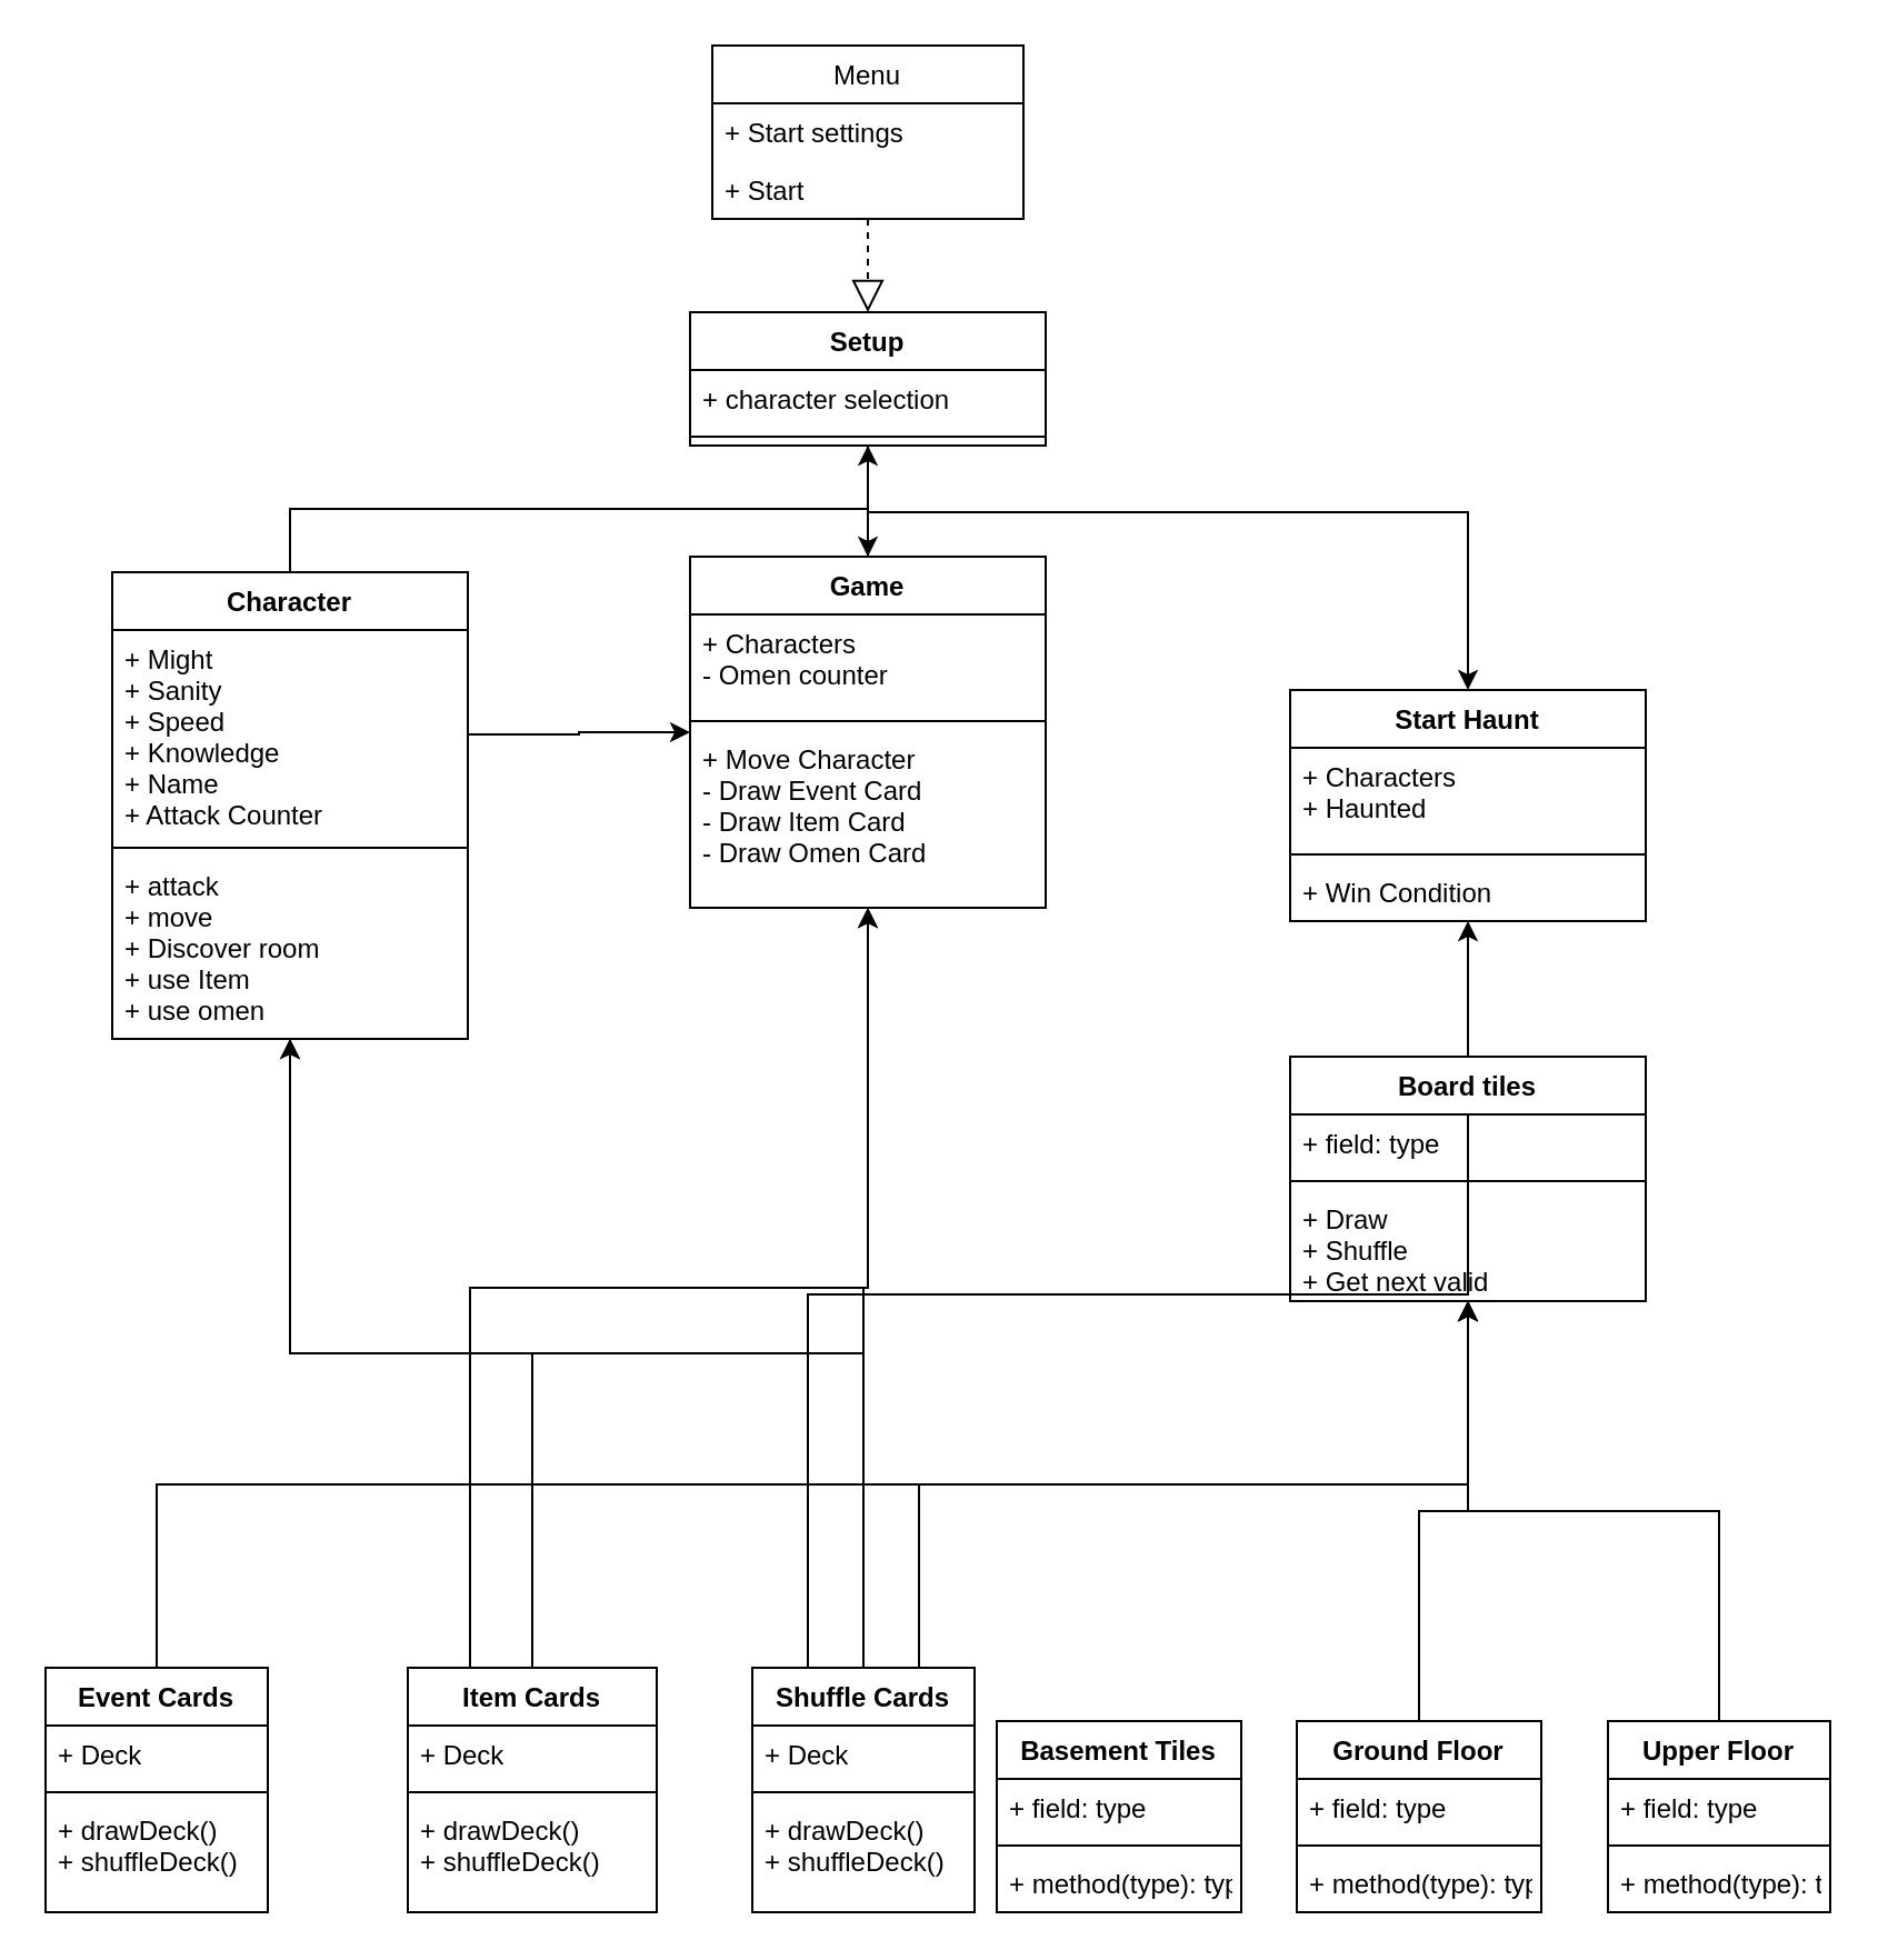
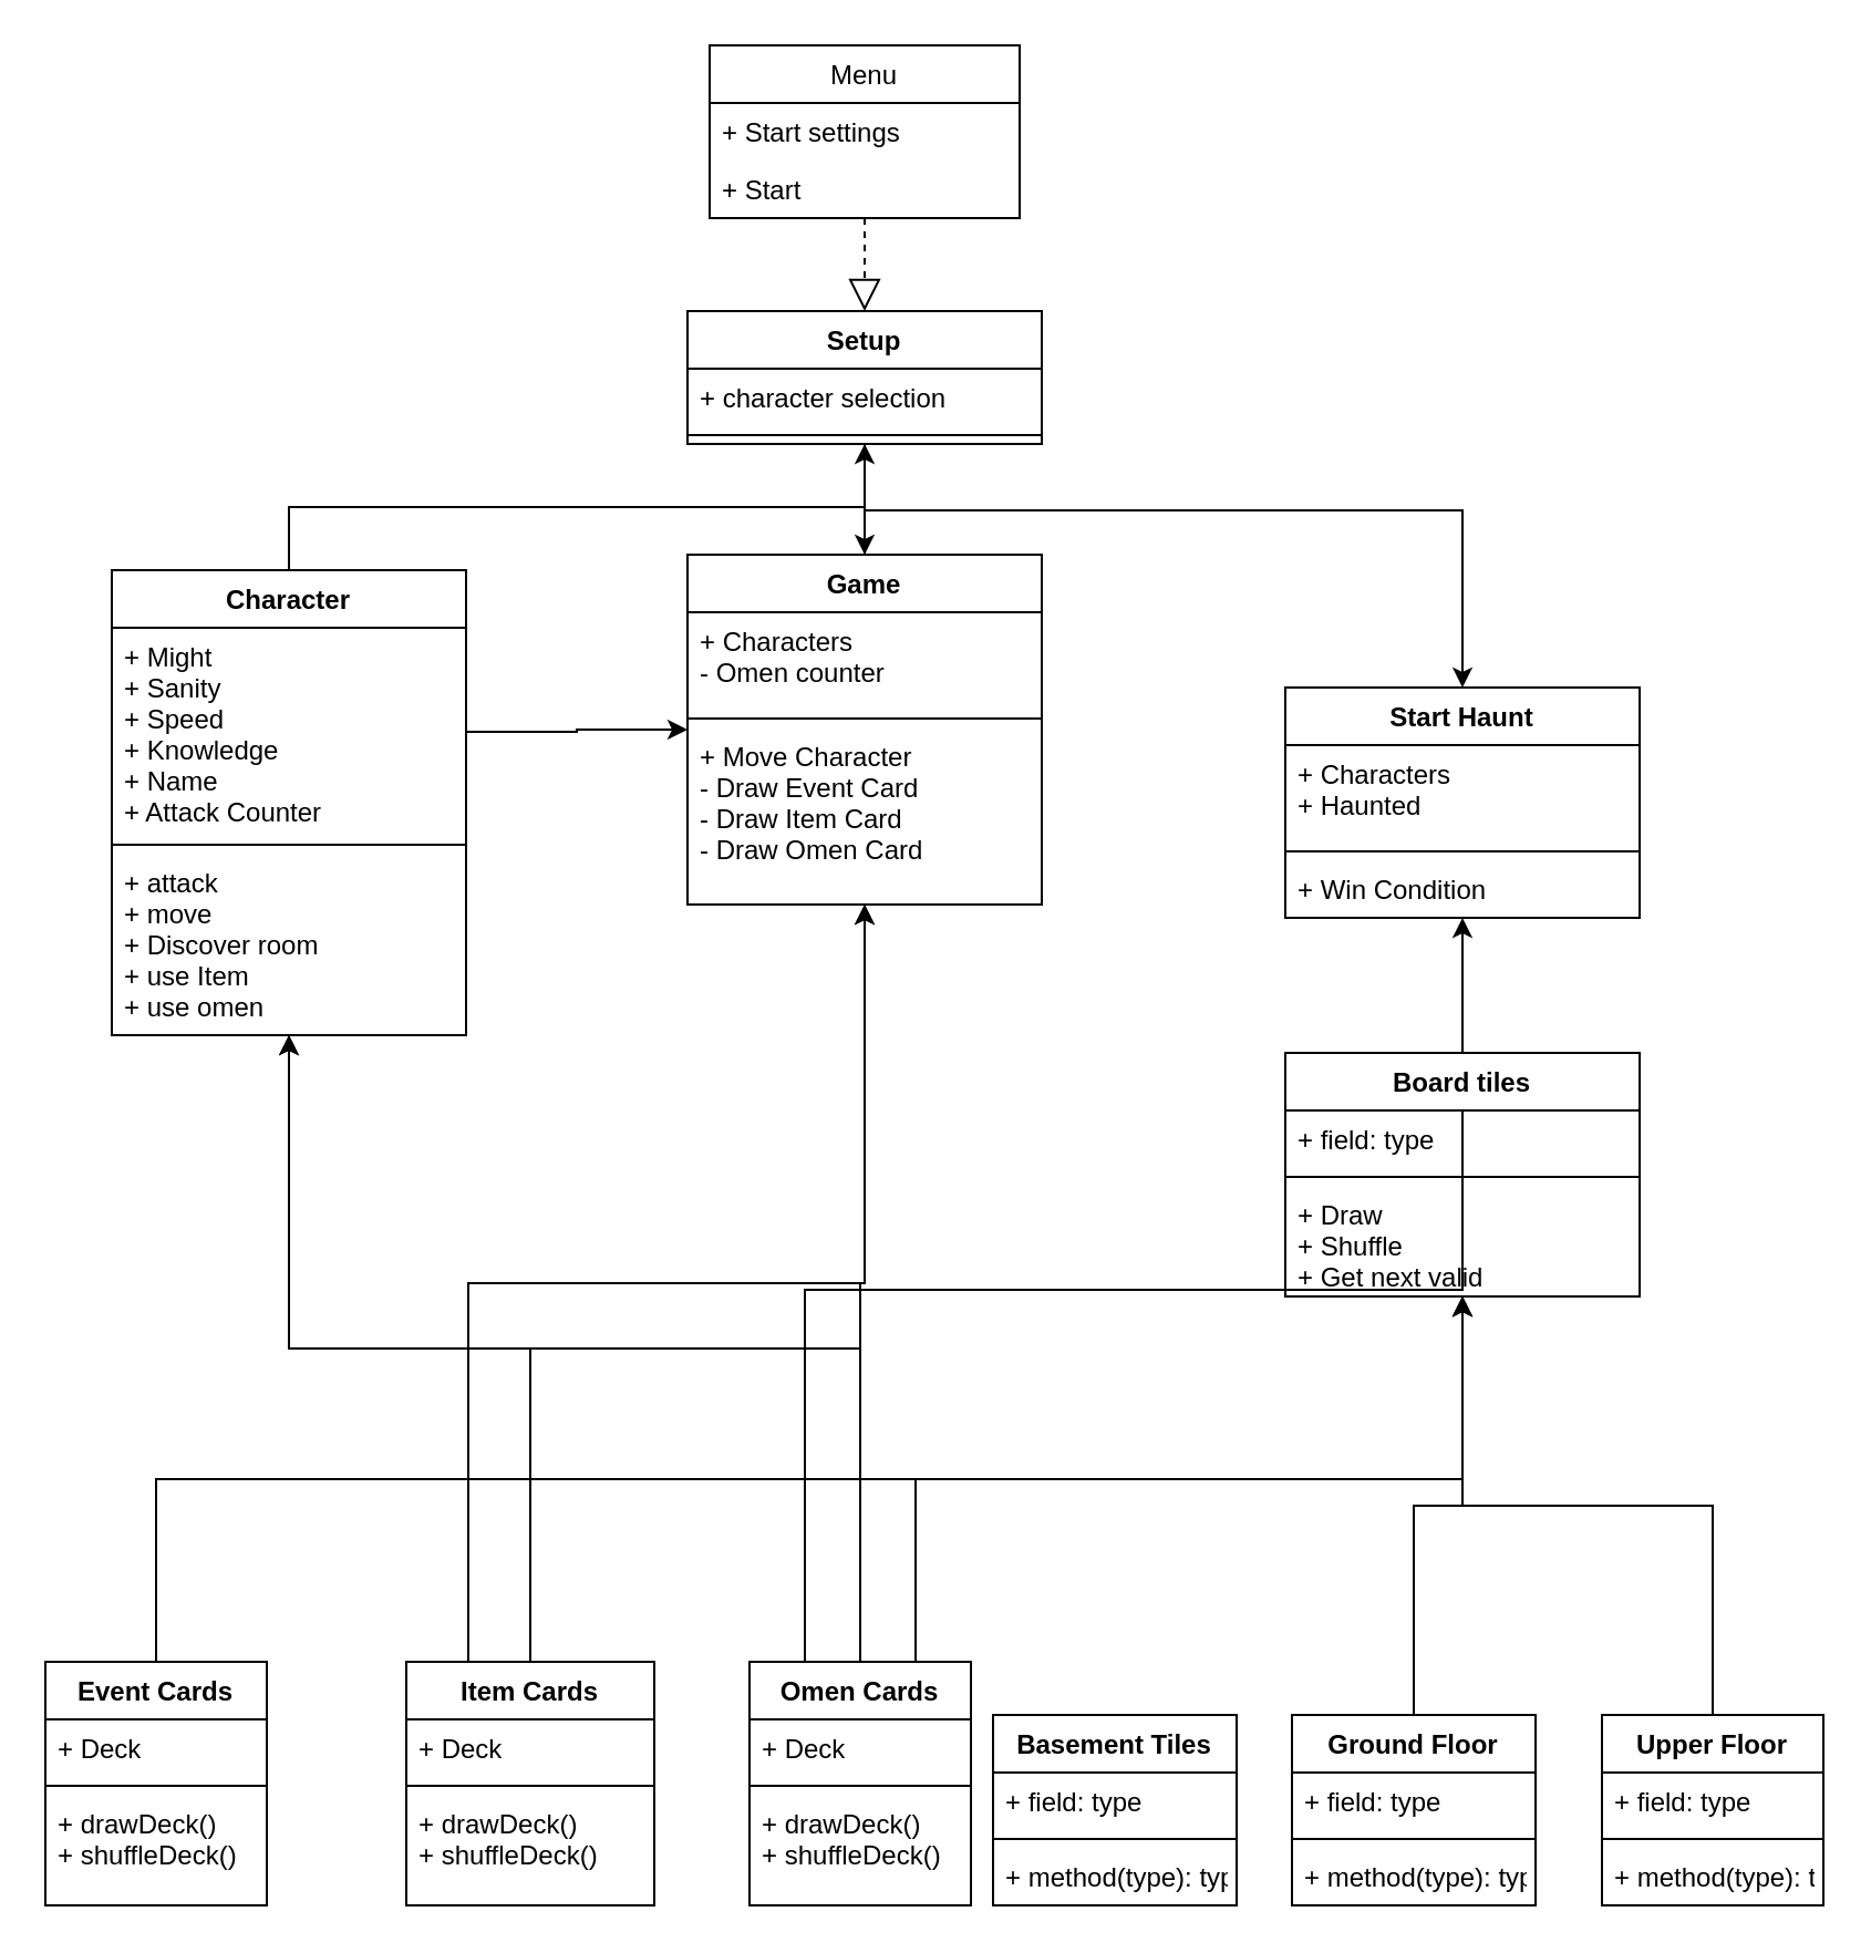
- <mxCell id="35" value="Shuffle Cards" style="swimlane;fontStyle=1;align=center;verticalAlign=top;childLayout=stackLayout;horizontal=1;startSize=26;horizontalStack=0;resizeParent=1;resizeParentMax=0;resizeLast=0;collapsible=1;marginBottom=0;" vertex="1" parent="1"><mxGeometry x="338" y="750" width="100" height="110" as="geometry" /></mxCell>
+ <mxCell id="35" value="Omen Cards" style="swimlane;fontStyle=1;align=center;verticalAlign=top;childLayout=stackLayout;horizontal=1;startSize=26;horizontalStack=0;resizeParent=1;resizeParentMax=0;resizeLast=0;collapsible=1;marginBottom=0;" vertex="1" parent="1"><mxGeometry x="338" y="750" width="100" height="110" as="geometry" /></mxCell>
